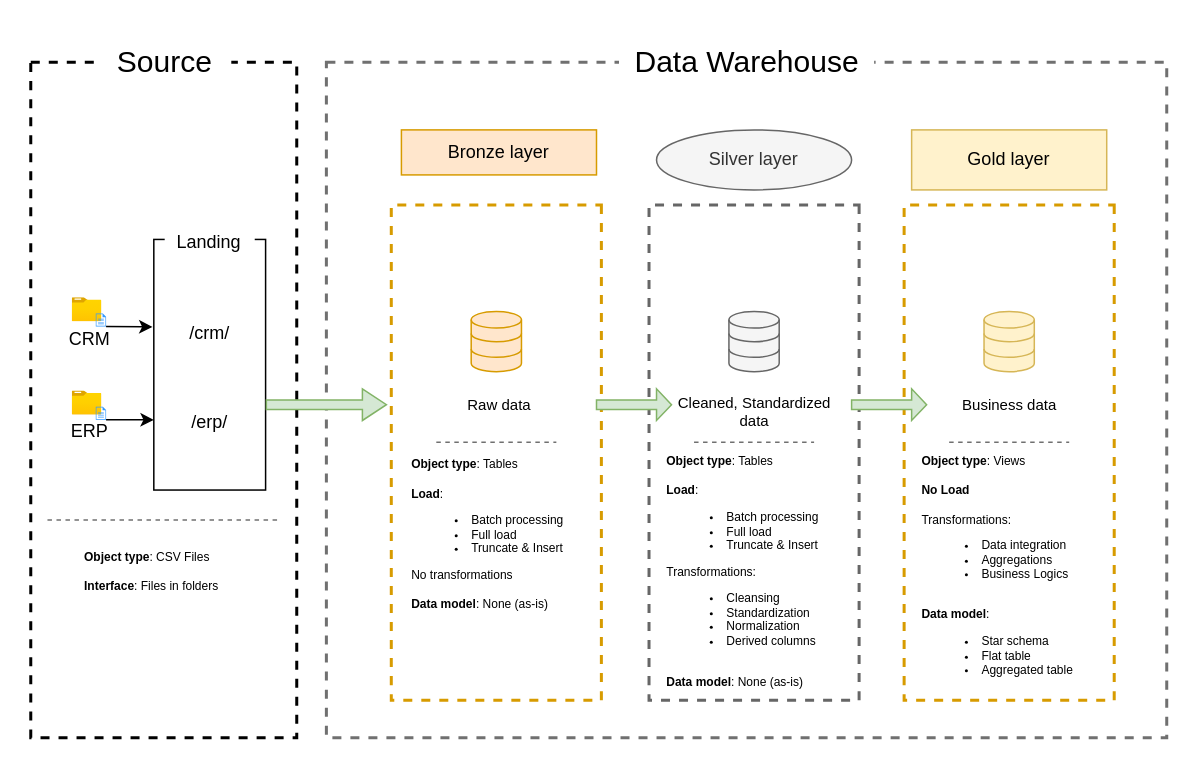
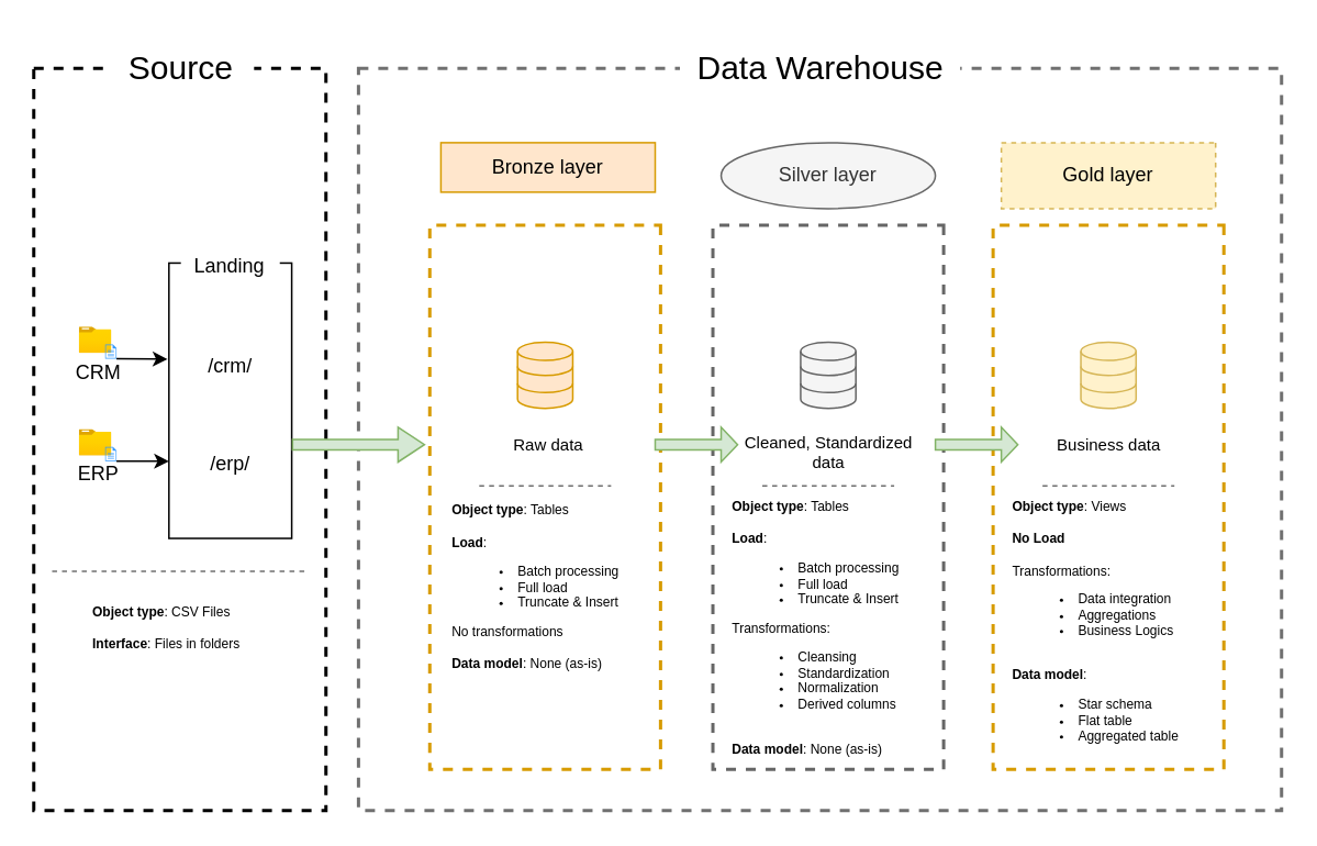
- <mxCell id="11" value="Gold layer" style="rounded=0;whiteSpace=wrap;html=1;direction=south;fillColor=#fff2cc;strokeColor=#d6b656;" vertex="1" parent="2"><mxGeometry x="587" y="66" width="130" height="40" as="geometry" /></mxCell>
+ <mxCell id="11" value="Gold layer" style="rounded=0;whiteSpace=wrap;html=1;direction=south;fillColor=#fff2cc;strokeColor=#d6b656;dashed=1;" vertex="1" parent="2"><mxGeometry x="587" y="66" width="130" height="40" as="geometry" /></mxCell>
